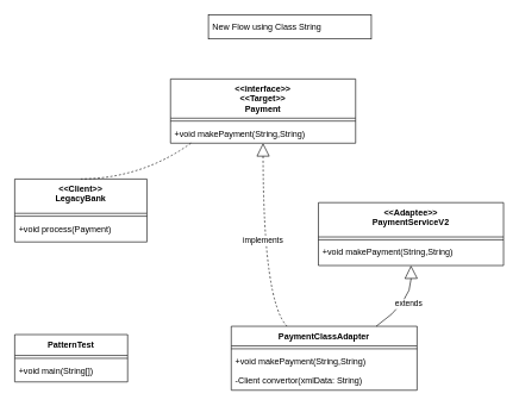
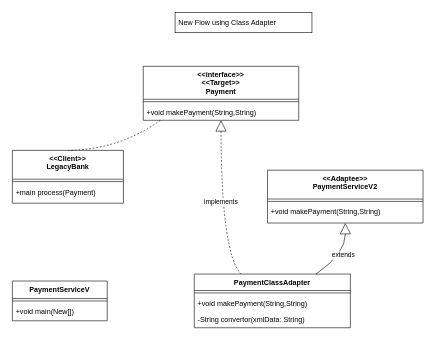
- <mxCell id="18" value="New Flow using Class String" style="align=left;spacingLeft=4;" parent="1" vertex="1"><mxGeometry x="291" y="20" width="228" height="34" as="geometry" /></mxCell>
+ <mxCell id="18" value="New Flow using Class Adapter" style="align=left;spacingLeft=4;" parent="1" vertex="1"><mxGeometry x="291" y="20" width="228" height="34" as="geometry" /></mxCell>
- <mxCell id="7" value="+void process(Payment)" style="text;strokeColor=none;fillColor=none;align=left;verticalAlign=top;spacingLeft=4;spacingRight=4;overflow=hidden;rotatable=0;points=[[0,0.5],[1,0.5]];portConstraint=eastwest;" parent="5" vertex="1"><mxGeometry y="56" width="185" height="32" as="geometry" /></mxCell>
+ <mxCell id="7" value="+main process(Payment)" style="text;strokeColor=none;fillColor=none;align=left;verticalAlign=top;spacingLeft=4;spacingRight=4;overflow=hidden;rotatable=0;points=[[0,0.5],[1,0.5]];portConstraint=eastwest;" parent="5" vertex="1"><mxGeometry y="56" width="185" height="32" as="geometry" /></mxCell>
- <mxCell id="2" value="PatternTest" style="swimlane;fontStyle=1;align=center;verticalAlign=top;childLayout=stackLayout;horizontal=1;startSize=29.2;horizontalStack=0;resizeParent=1;resizeParentMax=0;resizeLast=0;collapsible=0;marginBottom=0;" parent="1" vertex="1"><mxGeometry x="20" y="467.61" width="158" height="66.2" as="geometry" /></mxCell>
+ <mxCell id="2" value="PaymentServiceV" style="swimlane;fontStyle=1;align=center;verticalAlign=top;childLayout=stackLayout;horizontal=1;startSize=29.2;horizontalStack=0;resizeParent=1;resizeParentMax=0;resizeLast=0;collapsible=0;marginBottom=0;" parent="1" vertex="1"><mxGeometry x="20" y="467.61" width="158" height="66.2" as="geometry" /></mxCell>
- <mxCell id="4" value="+void main(String[])" style="text;strokeColor=none;fillColor=none;align=left;verticalAlign=top;spacingLeft=4;spacingRight=4;overflow=hidden;rotatable=0;points=[[0,0.5],[1,0.5]];portConstraint=eastwest;" parent="2" vertex="1"><mxGeometry y="37.2" width="158" height="29" as="geometry" /></mxCell>
+ <mxCell id="4" value="+void main(New[])" style="text;strokeColor=none;fillColor=none;align=left;verticalAlign=top;spacingLeft=4;spacingRight=4;overflow=hidden;rotatable=0;points=[[0,0.5],[1,0.5]];portConstraint=eastwest;" parent="2" vertex="1"><mxGeometry y="37.2" width="158" height="29" as="geometry" /></mxCell>
- <mxCell id="17" value="-Client convertor(xmlData: String)" style="text;strokeColor=none;fillColor=none;align=left;verticalAlign=top;spacingLeft=4;spacingRight=4;overflow=hidden;rotatable=0;points=[[0,0.5],[1,0.5]];portConstraint=eastwest;" parent="14" vertex="1"><mxGeometry y="62.429" width="260" height="27" as="geometry" /></mxCell>
+ <mxCell id="17" value="-String convertor(xmlData: String)" style="text;strokeColor=none;fillColor=none;align=left;verticalAlign=top;spacingLeft=4;spacingRight=4;overflow=hidden;rotatable=0;points=[[0,0.5],[1,0.5]];portConstraint=eastwest;" parent="14" vertex="1"><mxGeometry y="62.429" width="260" height="27" as="geometry" /></mxCell>
